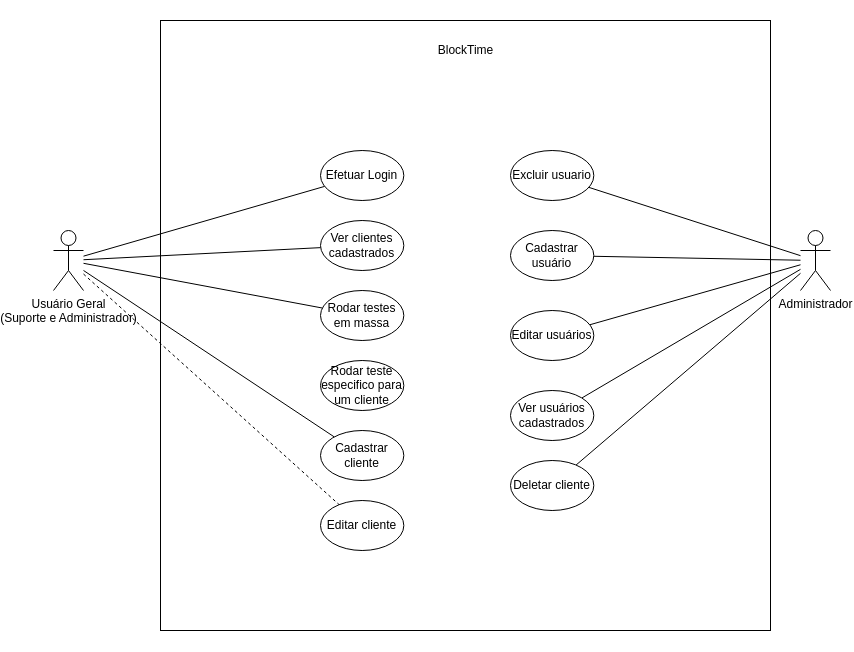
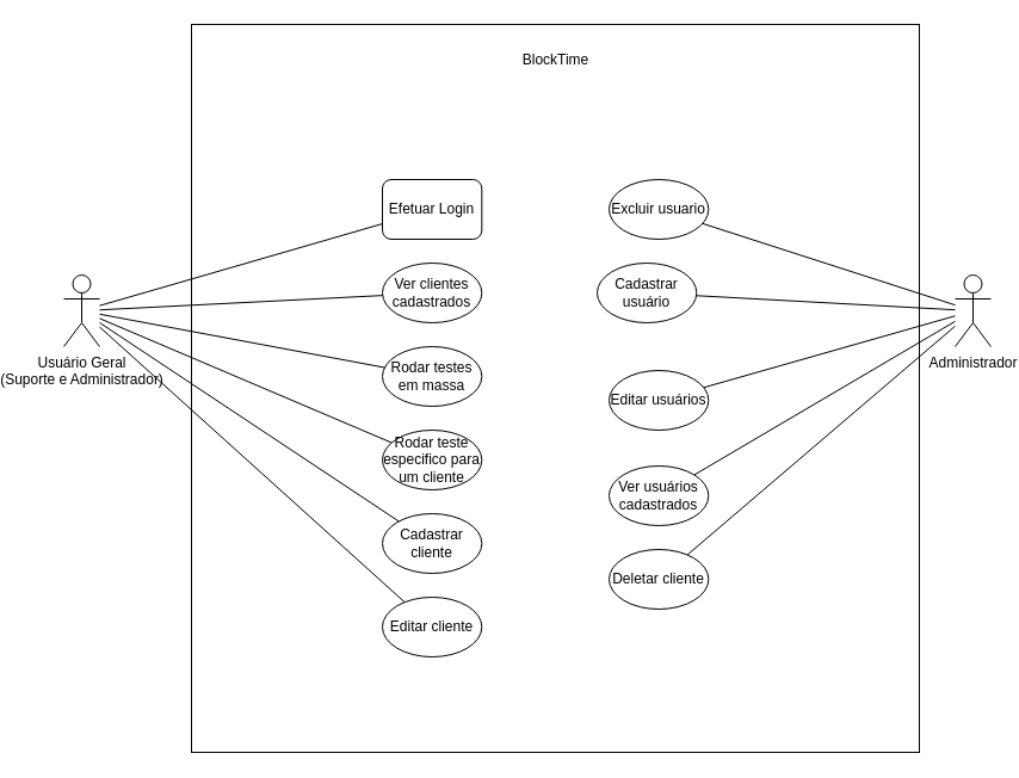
- <mxCell id="10" value="Efetuar Login" style="ellipse;whiteSpace=wrap;html=1;" parent="1" vertex="1"><mxGeometry x="287" y="150" width="83.33" height="50" as="geometry" /></mxCell>
+ <mxCell id="10" value="Efetuar Login" style="whiteSpace=wrap;html=1;rounded=1;" parent="1" vertex="1"><mxGeometry x="287" y="150" width="83.33" height="50" as="geometry" /></mxCell>
- <mxCell id="20" value="Cadastrar usuário" style="ellipse;whiteSpace=wrap;html=1;" parent="1" vertex="1"><mxGeometry x="477" y="230" width="83.33" height="50" as="geometry" /></mxCell>
+ <mxCell id="20" value="Cadastrar usuário" style="ellipse;whiteSpace=wrap;html=1;" parent="1" vertex="1"><mxGeometry x="467" y="220" width="83.33" height="50" as="geometry" /></mxCell>
+ <mxCell id="6" style="edgeStyle=none;rounded=0;orthogonalLoop=1;jettySize=auto;html=1;endArrow=none;endFill=0;" parent="1" source="9" target="13" edge="1"><mxGeometry relative="1" as="geometry" /></mxCell>
- <mxCell id="7" style="edgeStyle=none;rounded=0;orthogonalLoop=1;jettySize=auto;html=1;endArrow=none;endFill=0;dashed=1;" parent="1" source="9" target="25" edge="1"><mxGeometry relative="1" as="geometry" /></mxCell>
+ <mxCell id="7" style="edgeStyle=none;rounded=0;orthogonalLoop=1;jettySize=auto;html=1;endArrow=none;endFill=0;" parent="1" source="9" target="25" edge="1"><mxGeometry relative="1" as="geometry" /></mxCell>
